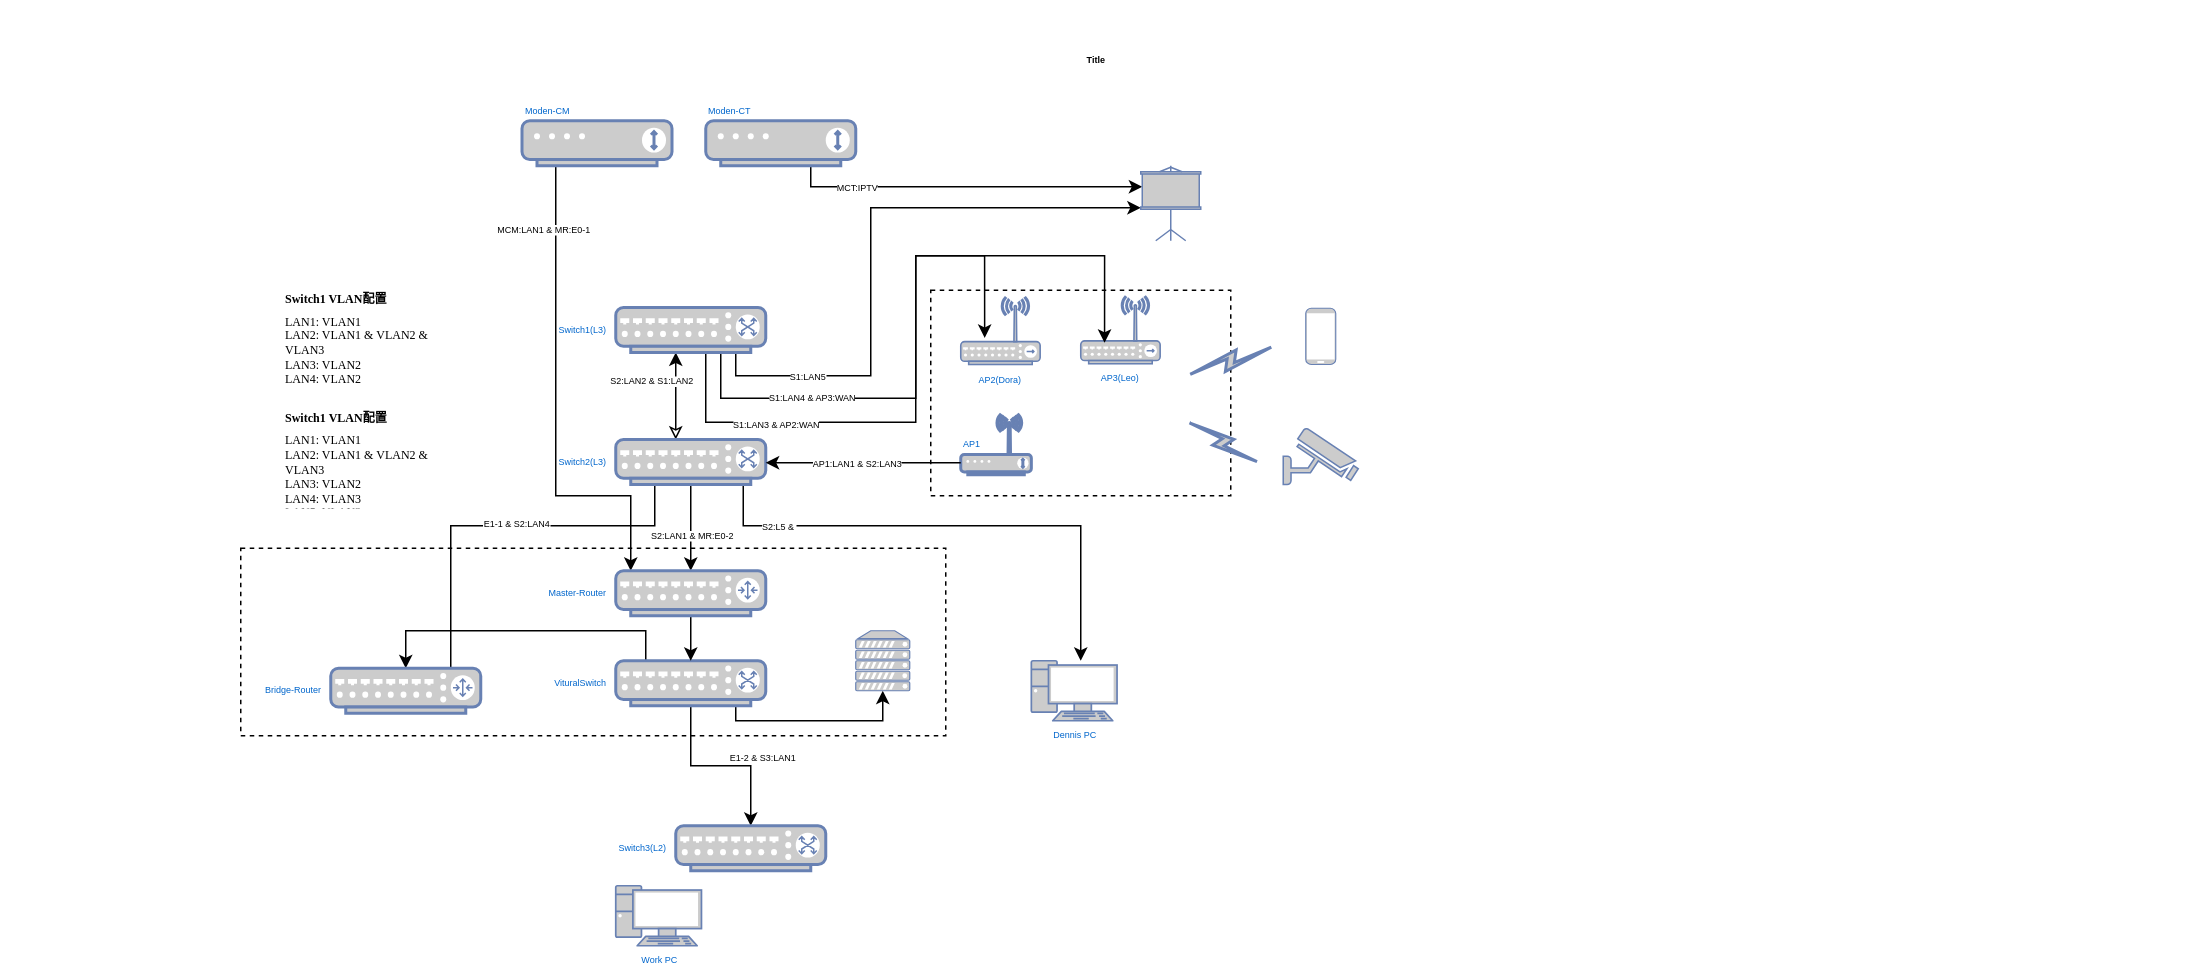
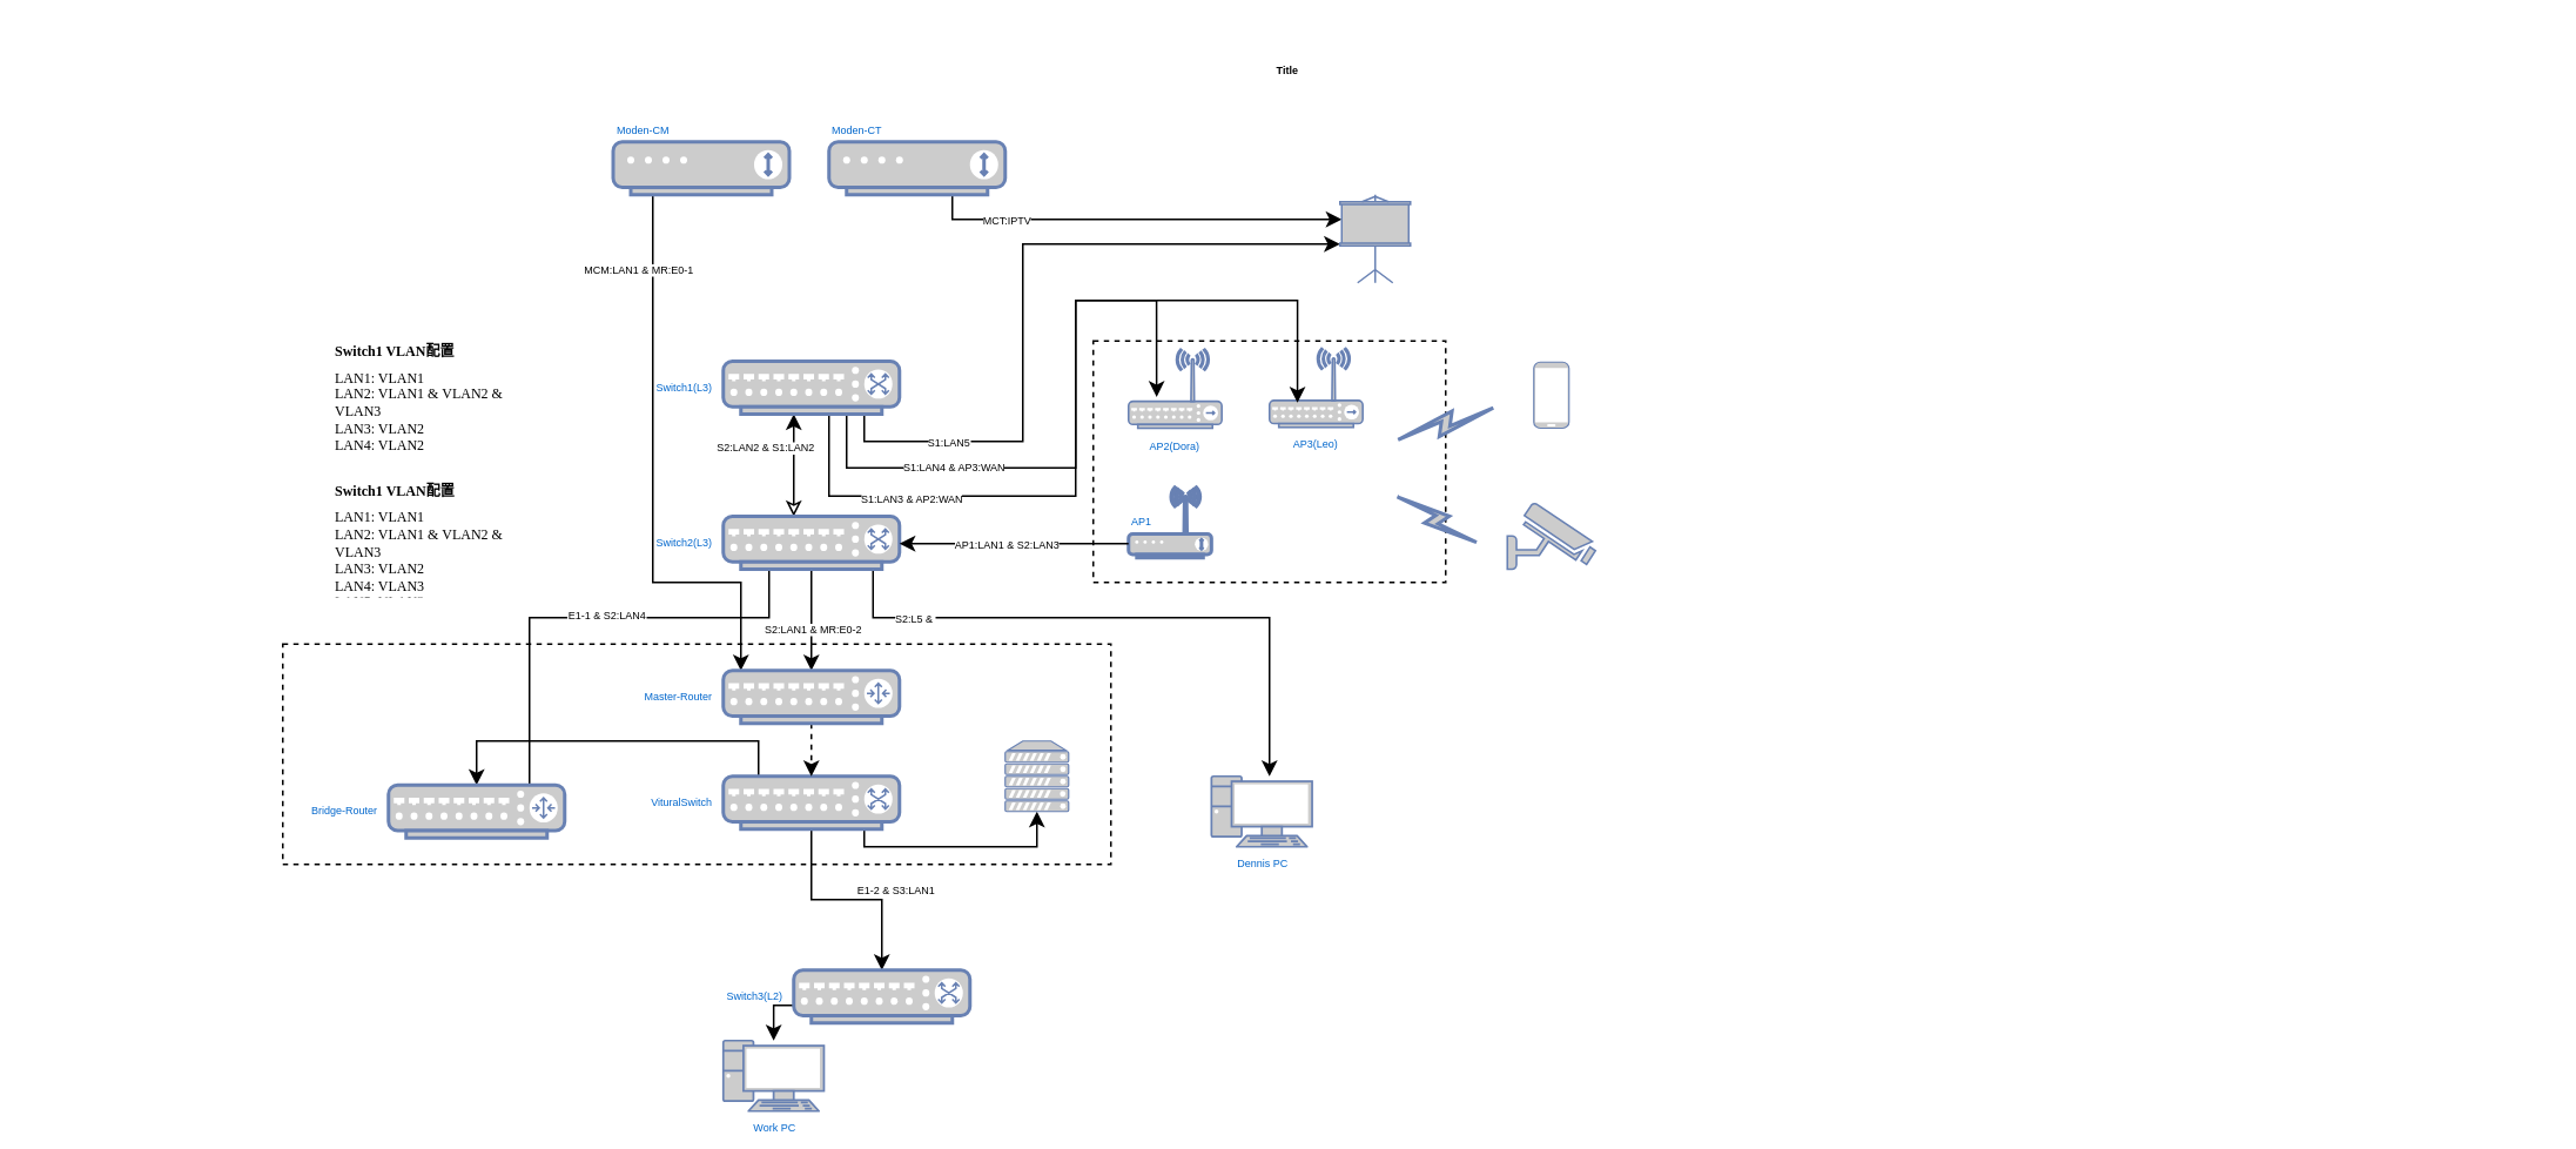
- <mxCell id="42" value="" style="edgeStyle=orthogonalEdgeStyle;rounded=0;orthogonalLoop=1;jettySize=auto;html=1;fontSize=6;" edge="1" parent="1" source="43" target="21"><mxGeometry relative="1" as="geometry"><Array as="points"><mxPoint x="480" y="410" /><mxPoint x="480" y="410" /></Array></mxGeometry></mxCell>
+ <mxCell id="42" value="" style="edgeStyle=orthogonalEdgeStyle;rounded=0;orthogonalLoop=1;jettySize=auto;html=1;fontSize=6;dashed=1;" edge="1" parent="1" source="43" target="21"><mxGeometry relative="1" as="geometry"><Array as="points"><mxPoint x="480" y="410" /><mxPoint x="480" y="410" /></Array></mxGeometry></mxCell>
+ <mxCell id="46" style="edgeStyle=orthogonalEdgeStyle;rounded=0;orthogonalLoop=1;jettySize=auto;html=1;fontSize=6;" edge="1" parent="1" source="47" target="10"><mxGeometry relative="1" as="geometry"><Array as="points"><mxPoint x="440" y="570" /><mxPoint x="440" y="570" /></Array></mxGeometry></mxCell>
